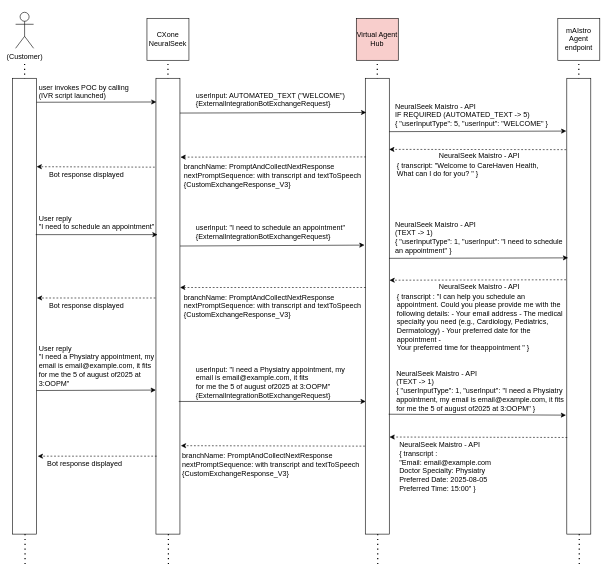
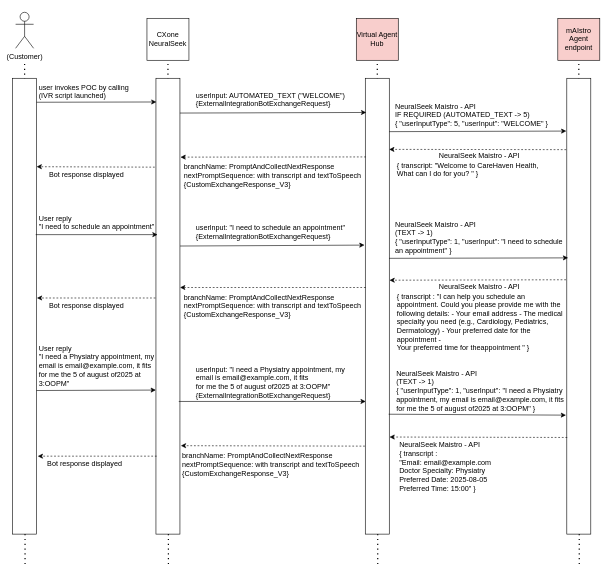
- <mxCell id="13" value="mAIstro Agent endpoint" style="whiteSpace=wrap;html=1;aspect=fixed;" vertex="1" parent="1"><mxGeometry x="929" y="30" width="70" height="70" as="geometry" /></mxCell>
+ <mxCell id="13" value="mAIstro Agent endpoint" style="whiteSpace=wrap;html=1;aspect=fixed;fillColor=#f8cecc;" vertex="1" parent="1"><mxGeometry x="929" y="30" width="70" height="70" as="geometry" /></mxCell>
